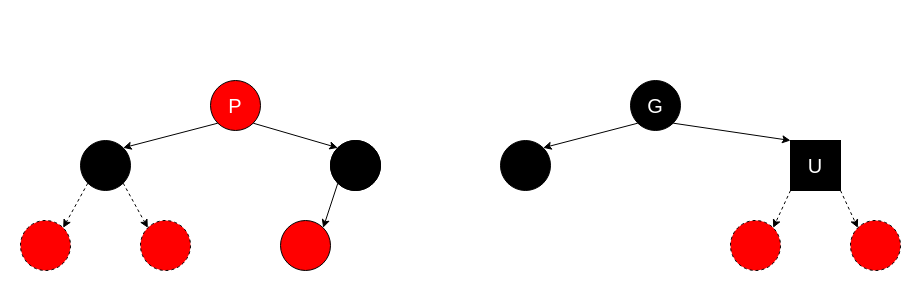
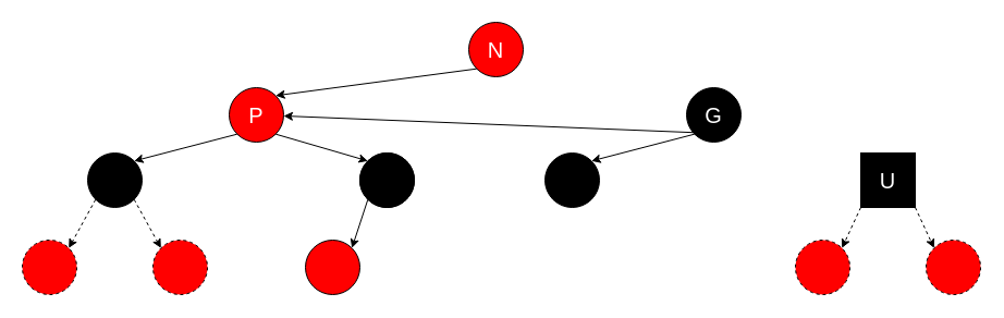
+ <mxCell id="6" value="&lt;font color=&quot;#ffffff&quot;&gt;&lt;span style=&quot;font-size: 20px;&quot;&gt;N&lt;/span&gt;&lt;/font&gt;" style="ellipse;whiteSpace=wrap;html=1;aspect=fixed;fillColor=#FF0000;" parent="1" vertex="1"><mxGeometry x="430" y="20" width="50" height="50" as="geometry" /></mxCell>
+ <mxCell id="5" style="edgeStyle=none;rounded=0;orthogonalLoop=1;jettySize=auto;html=1;exitX=0;exitY=1;exitDx=0;exitDy=0;entryX=1;entryY=0;entryDx=0;entryDy=0;fontSize=13;fontColor=#000000;" edge="1" parent="1" source="6" target="10"><mxGeometry relative="1" as="geometry" /></mxCell>
- <mxCell id="16" style="edgeStyle=none;rounded=0;orthogonalLoop=1;jettySize=auto;html=1;exitX=1;exitY=1;exitDx=0;exitDy=0;entryX=0;entryY=0;entryDx=0;entryDy=0;fontSize=20;fontColor=#FFFFFF;" parent="1" source="18" target="21" edge="1"><mxGeometry relative="1" as="geometry" /></mxCell>
+ <mxCell id="16" style="edgeStyle=none;rounded=0;orthogonalLoop=1;jettySize=auto;html=1;exitX=1;exitY=1;exitDx=0;exitDy=0;fontSize=20;fontColor=#FFFFFF;" parent="1" source="18" target="10" edge="1"><mxGeometry relative="1" as="geometry" /></mxCell>
